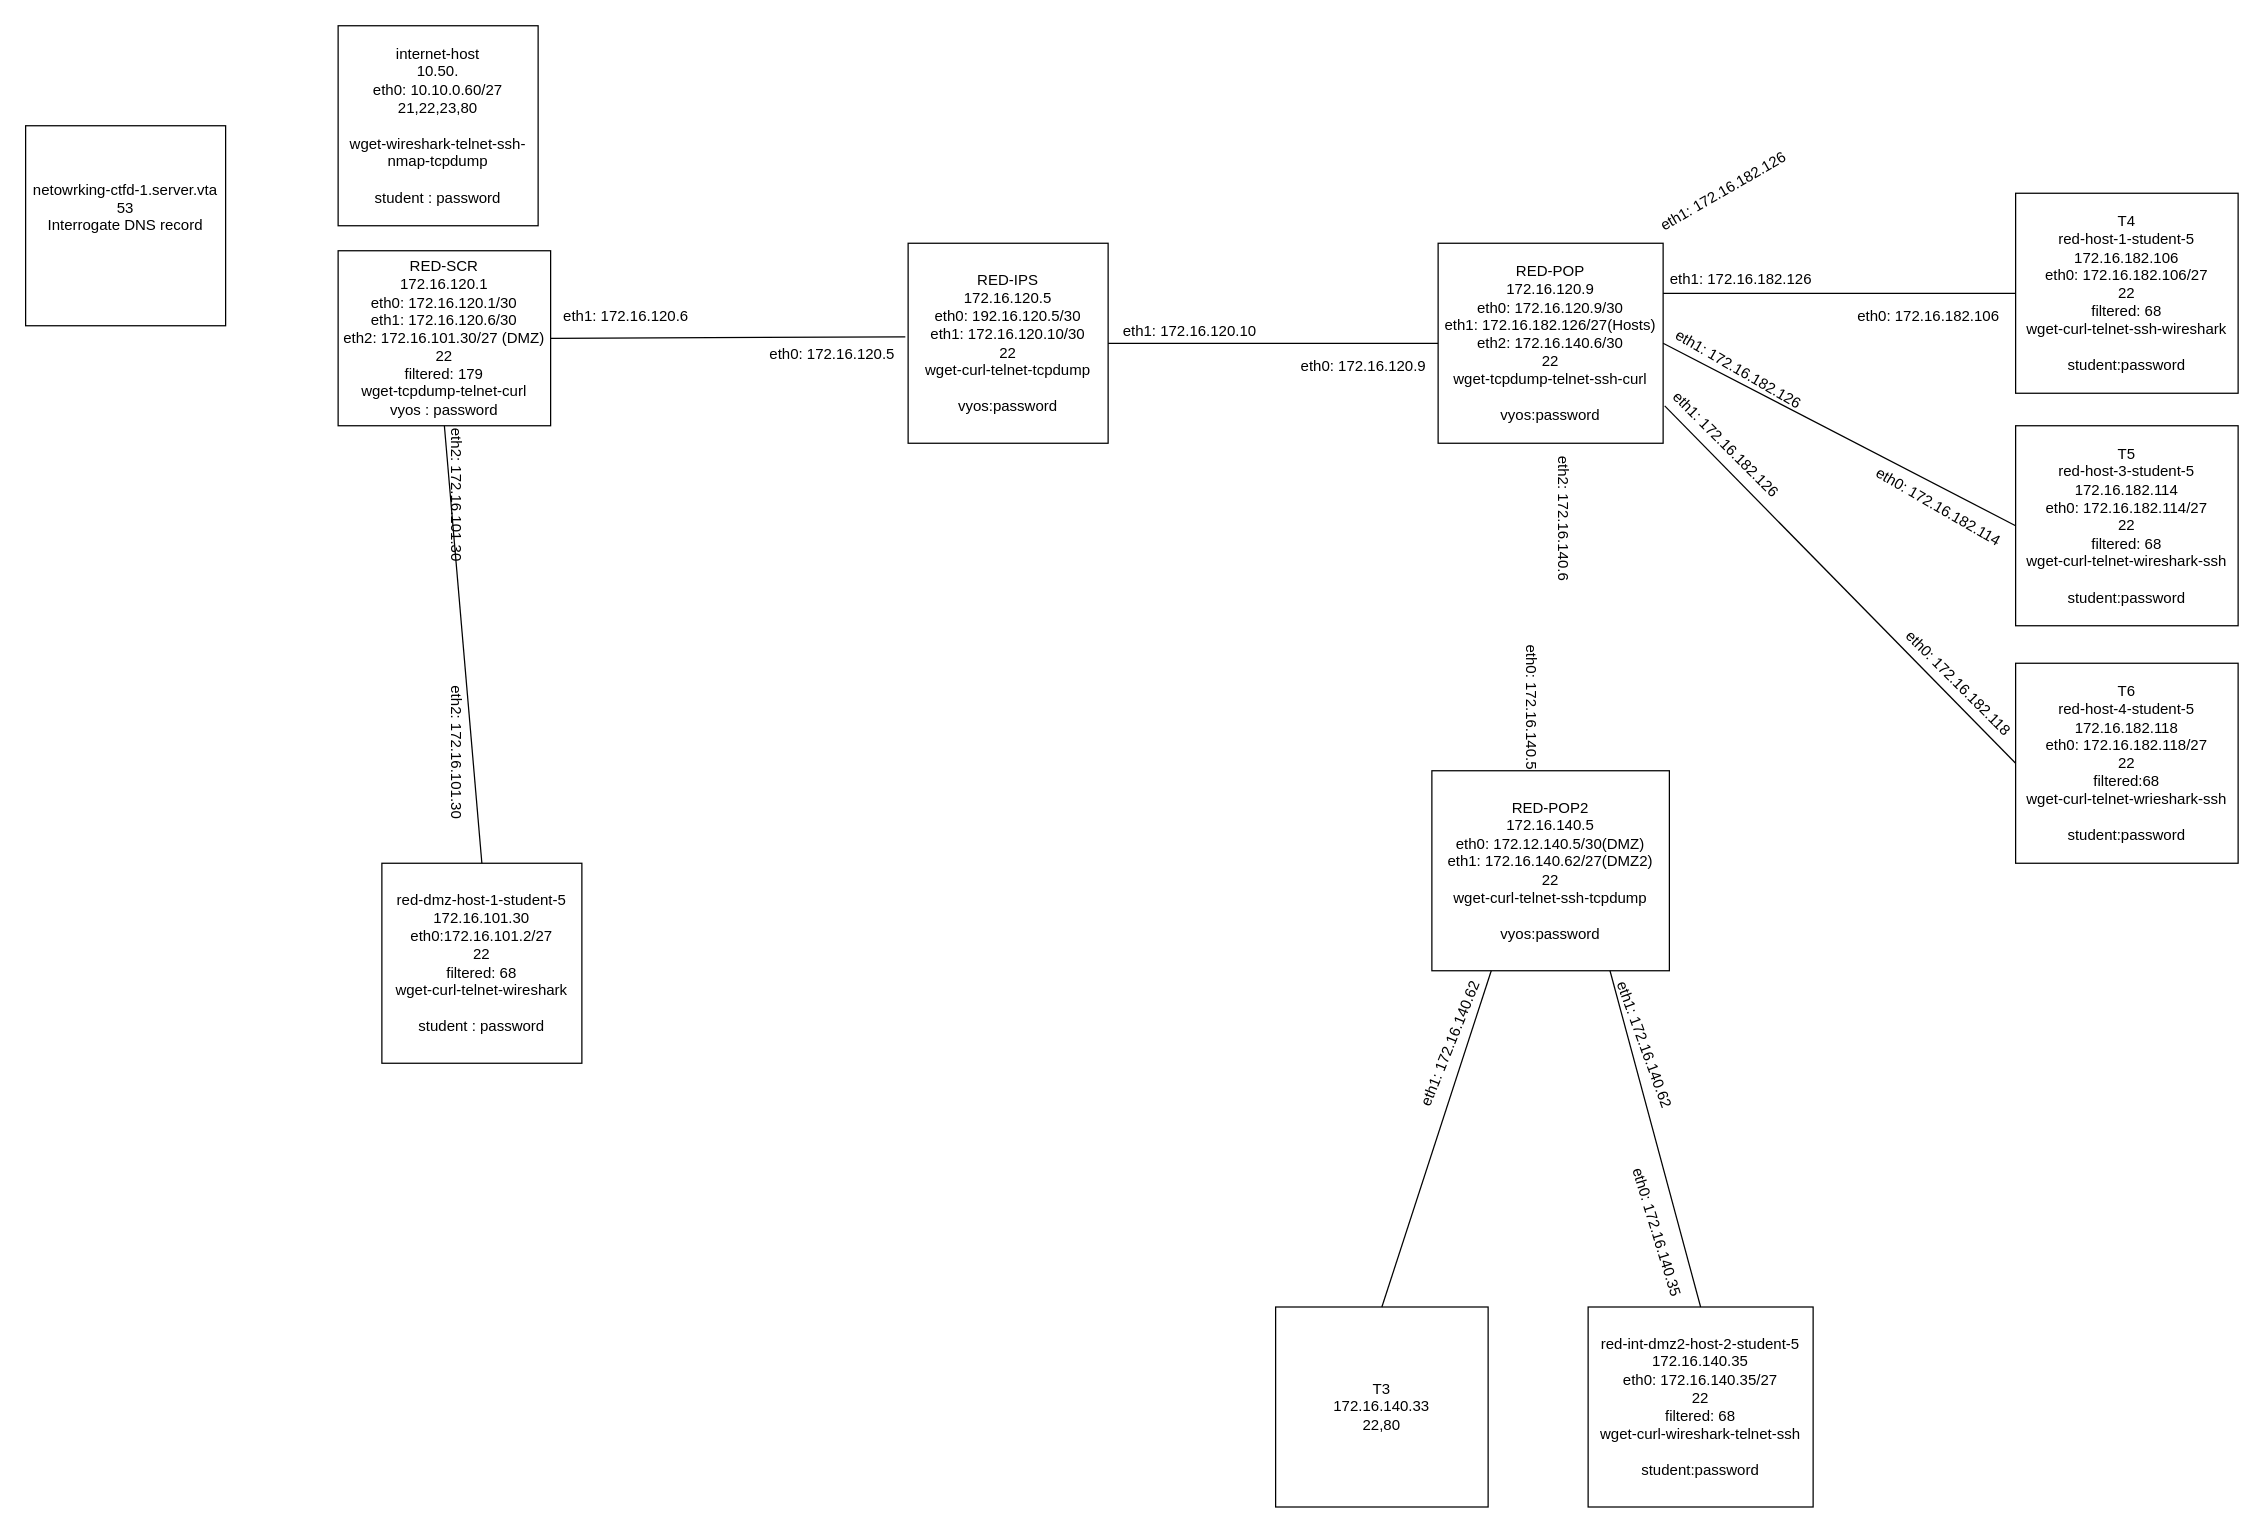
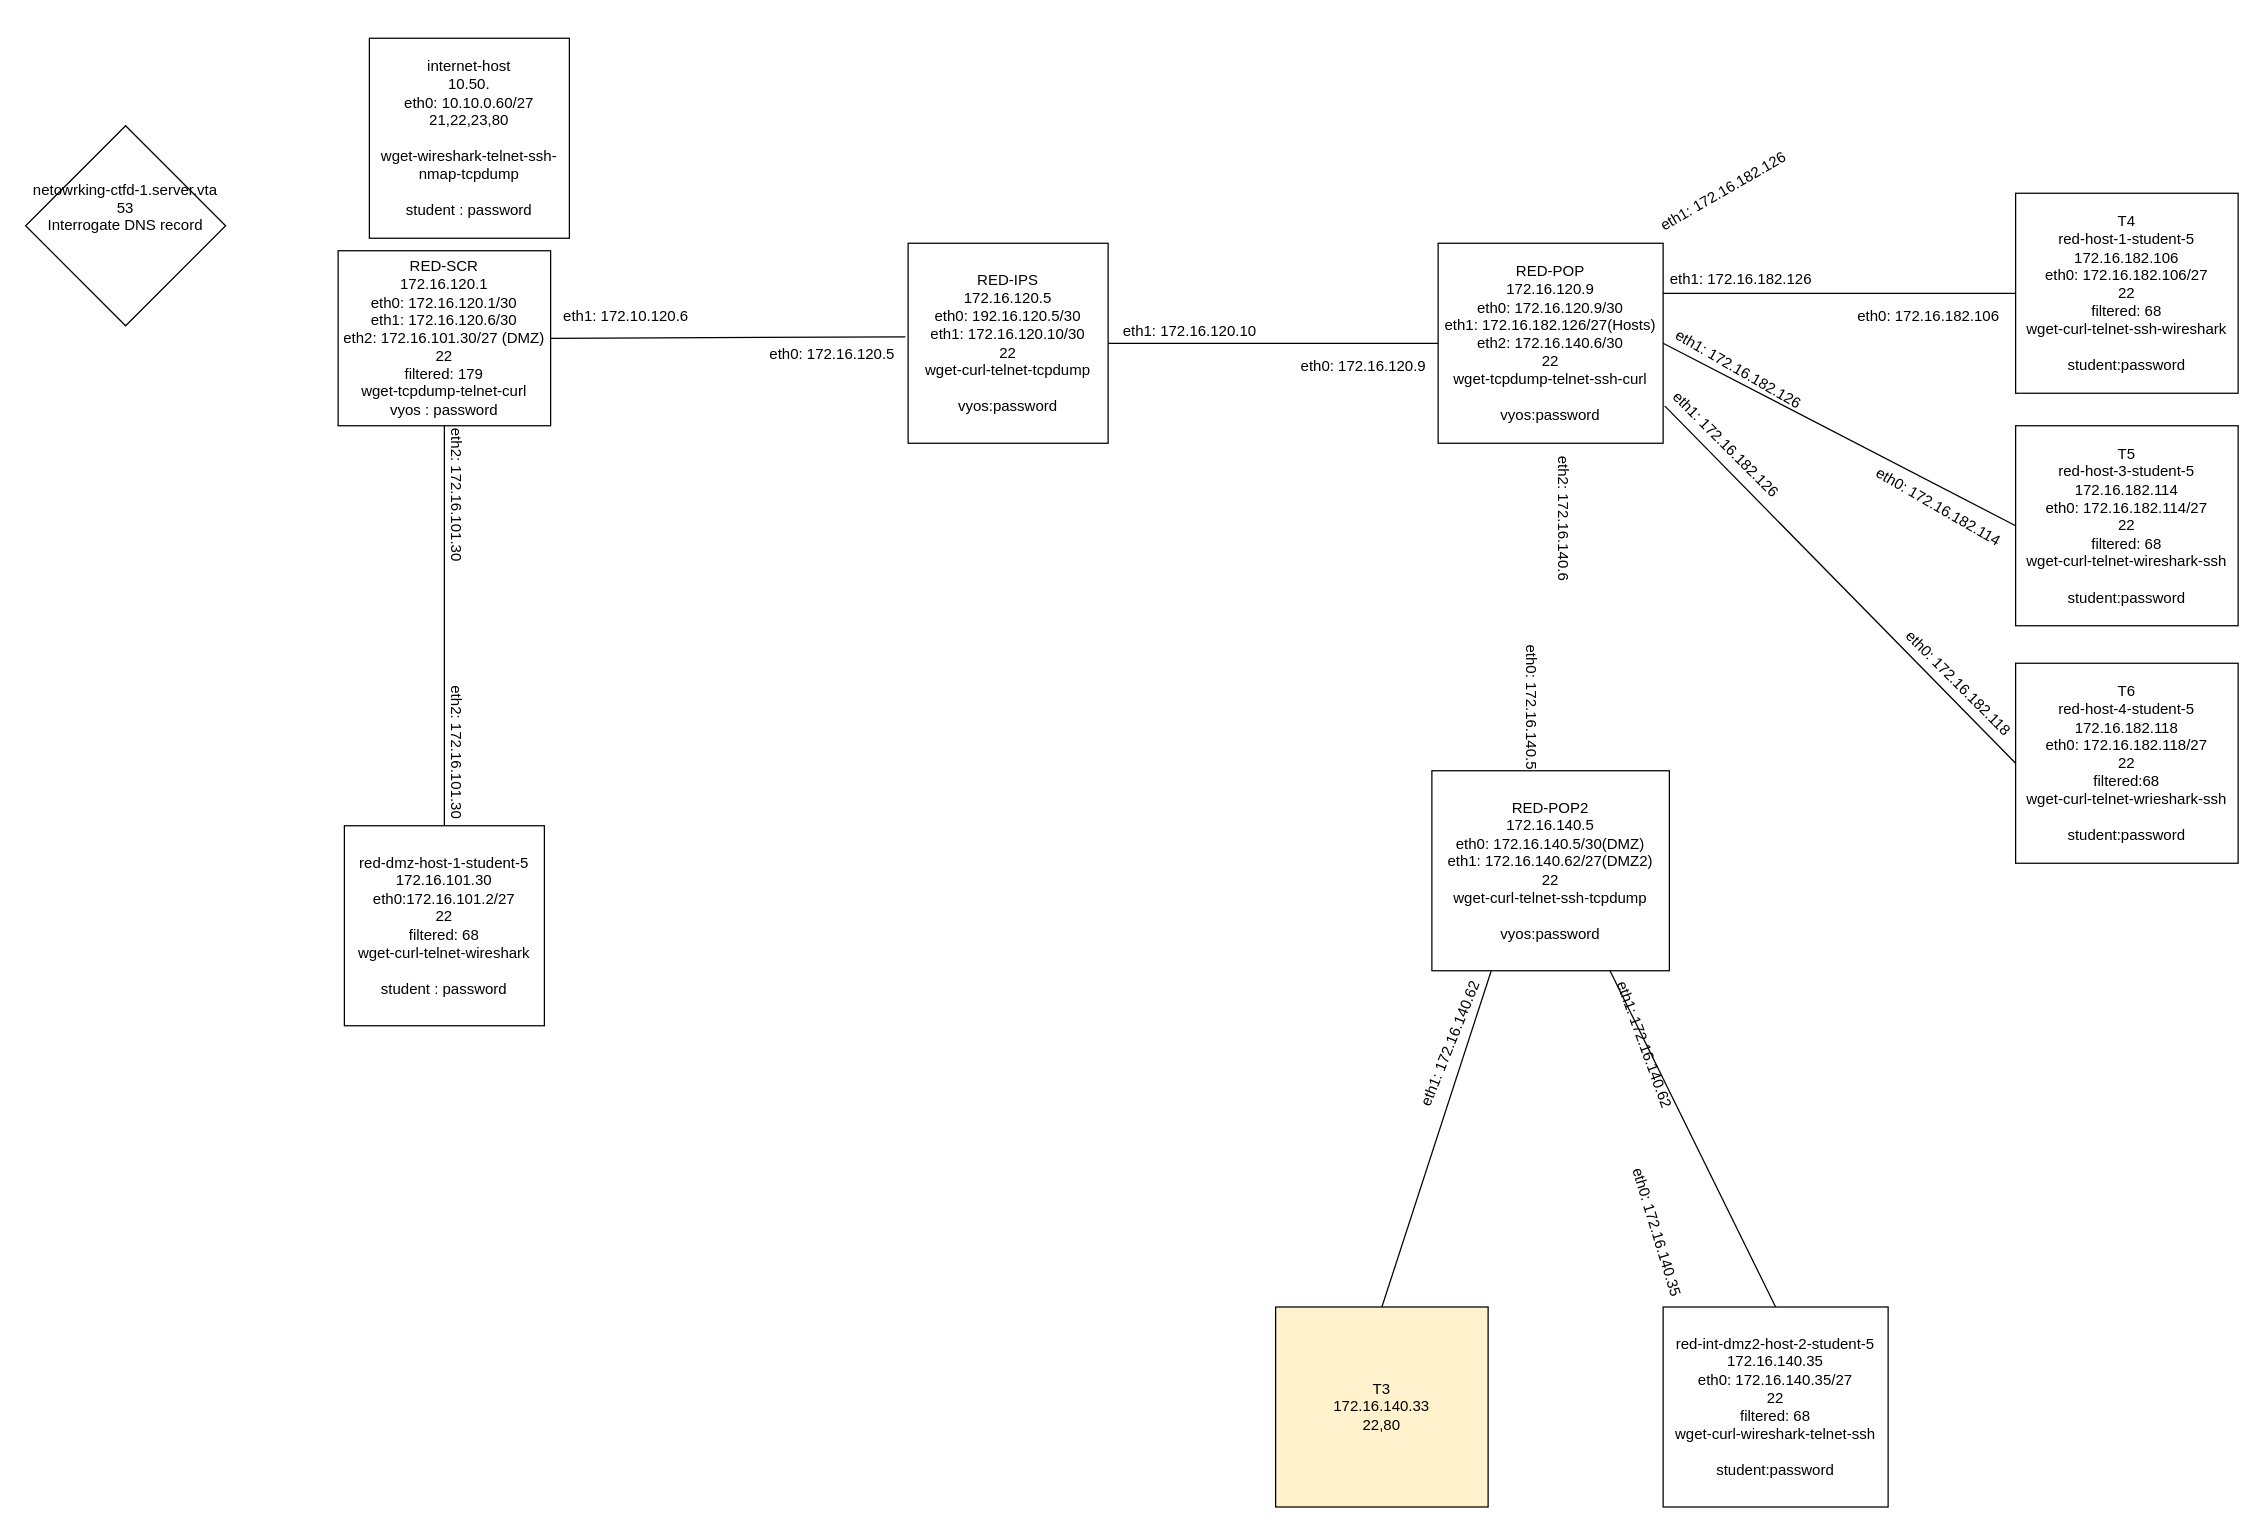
- <mxCell id="2" value="&lt;div&gt;internet-host&lt;br&gt;&lt;/div&gt;&lt;div&gt;10.50.&lt;/div&gt;&lt;div&gt;eth0: 10.10.0.60/27&lt;/div&gt;&lt;div&gt;21,22,23,80&lt;/div&gt;&lt;div&gt;&lt;br&gt;&lt;/div&gt;&lt;div&gt;wget-wireshark-telnet-ssh-nmap-tcpdump&lt;/div&gt;&lt;div&gt;&lt;br&gt;&lt;/div&gt;&lt;div&gt;student : password&lt;br&gt;&lt;/div&gt;" style="rounded=0;whiteSpace=wrap;html=1;movable=1;resizable=1;rotatable=1;deletable=1;editable=1;locked=0;connectable=1;" parent="1" vertex="1"><mxGeometry x="270" y="20" width="160" height="160" as="geometry" /></mxCell>
+ <mxCell id="2" value="&lt;div&gt;internet-host&lt;br&gt;&lt;/div&gt;&lt;div&gt;10.50.&lt;/div&gt;&lt;div&gt;eth0: 10.10.0.60/27&lt;/div&gt;&lt;div&gt;21,22,23,80&lt;/div&gt;&lt;div&gt;&lt;br&gt;&lt;/div&gt;&lt;div&gt;wget-wireshark-telnet-ssh-nmap-tcpdump&lt;/div&gt;&lt;div&gt;&lt;br&gt;&lt;/div&gt;&lt;div&gt;student : password&lt;br&gt;&lt;/div&gt;" style="rounded=0;whiteSpace=wrap;html=1;movable=1;resizable=1;rotatable=1;deletable=1;editable=1;locked=0;connectable=1;" parent="1" vertex="1"><mxGeometry x="295" y="30" width="160" height="160" as="geometry" /></mxCell>
- <mxCell id="3" value="&lt;div&gt;netowrking-ctfd-1.server.vta&lt;/div&gt;&lt;div&gt;53&lt;/div&gt;&lt;div&gt;Interrogate DNS record&lt;/div&gt;&lt;div&gt;&lt;br&gt;&lt;/div&gt;&lt;div&gt;&lt;br&gt;&lt;/div&gt;" style="rounded=0;whiteSpace=wrap;html=1;" parent="1" vertex="1"><mxGeometry x="20" y="100" width="160" height="160" as="geometry" /></mxCell>
+ <mxCell id="3" value="&lt;div&gt;netowrking-ctfd-1.server.vta&lt;/div&gt;&lt;div&gt;53&lt;/div&gt;&lt;div&gt;Interrogate DNS record&lt;/div&gt;&lt;div&gt;&lt;br&gt;&lt;/div&gt;&lt;div&gt;&lt;br&gt;&lt;/div&gt;" style="rhombus;whiteSpace=wrap;html=1;" parent="1" vertex="1"><mxGeometry x="20" y="100" width="160" height="160" as="geometry" /></mxCell>
- <mxCell id="13" value="eth1: 172.16.120.6" style="text;html=1;align=center;verticalAlign=middle;resizable=0;points=[];autosize=1;strokeColor=none;fillColor=none;" parent="1" vertex="1"><mxGeometry x="440" y="238" width="120" height="30" as="geometry" /></mxCell>
+ <mxCell id="13" value="eth1: 172.10.120.6" style="text;html=1;align=center;verticalAlign=middle;resizable=0;points=[];autosize=1;strokeColor=none;fillColor=none;" parent="1" vertex="1"><mxGeometry x="440" y="238" width="120" height="30" as="geometry" /></mxCell>
- <mxCell id="31" value="&lt;div&gt;RED-POP2&lt;/div&gt;&lt;div&gt;172.16.140.5&lt;/div&gt;&lt;div&gt;eth0: 172.12.140.5/30(DMZ)&lt;/div&gt;&lt;div&gt;eth1: 172.16.140.62/27(DMZ2)&lt;br&gt;&lt;/div&gt;&lt;div&gt;22&lt;/div&gt;&lt;div&gt;wget-curl-telnet-ssh-tcpdump&lt;/div&gt;&lt;div&gt;&lt;br&gt;&lt;/div&gt;&lt;div&gt;vyos:password&lt;br&gt;&lt;/div&gt;" style="rounded=0;whiteSpace=wrap;html=1;" parent="1" vertex="1"><mxGeometry x="1145" y="616" width="190" height="160" as="geometry" /></mxCell>
+ <mxCell id="31" value="&lt;div&gt;RED-POP2&lt;/div&gt;&lt;div&gt;172.16.140.5&lt;/div&gt;&lt;div&gt;eth0: 172.16.140.5/30(DMZ)&lt;/div&gt;&lt;div&gt;eth1: 172.16.140.62/27(DMZ2)&lt;br&gt;&lt;/div&gt;&lt;div&gt;22&lt;/div&gt;&lt;div&gt;wget-curl-telnet-ssh-tcpdump&lt;/div&gt;&lt;div&gt;&lt;br&gt;&lt;/div&gt;&lt;div&gt;vyos:password&lt;br&gt;&lt;/div&gt;" style="rounded=0;whiteSpace=wrap;html=1;" parent="1" vertex="1"><mxGeometry x="1145" y="616" width="190" height="160" as="geometry" /></mxCell>
- <mxCell id="10" value="&lt;div&gt;red-dmz-host-1-student-5&lt;/div&gt;&lt;div&gt;172.16.101.30&lt;/div&gt;&lt;div&gt;eth0:172.16.101.2/27&lt;br&gt;&lt;/div&gt;&lt;div&gt;22&lt;/div&gt;&lt;div&gt;filtered: 68&lt;br&gt;&lt;/div&gt;&lt;div&gt;wget-curl-telnet-wireshark&lt;/div&gt;&lt;div&gt;&lt;br&gt;&lt;/div&gt;&lt;div&gt;student : password&lt;br&gt;&lt;/div&gt;" style="rounded=0;whiteSpace=wrap;html=1;" parent="1" vertex="1"><mxGeometry x="305" y="690" width="160" height="160" as="geometry" /></mxCell>
+ <mxCell id="10" value="&lt;div&gt;red-dmz-host-1-student-5&lt;/div&gt;&lt;div&gt;172.16.101.30&lt;/div&gt;&lt;div&gt;eth0:172.16.101.2/27&lt;br&gt;&lt;/div&gt;&lt;div&gt;22&lt;/div&gt;&lt;div&gt;filtered: 68&lt;br&gt;&lt;/div&gt;&lt;div&gt;wget-curl-telnet-wireshark&lt;/div&gt;&lt;div&gt;&lt;br&gt;&lt;/div&gt;&lt;div&gt;student : password&lt;br&gt;&lt;/div&gt;" style="rounded=0;whiteSpace=wrap;html=1;" parent="1" vertex="1"><mxGeometry x="275" y="660" width="160" height="160" as="geometry" /></mxCell>
- <mxCell id="5" value="&lt;div&gt;T3&lt;/div&gt;&lt;div&gt;172.16.140.33&lt;/div&gt;&lt;div&gt;22,80&lt;br&gt;&lt;/div&gt;" style="rounded=0;whiteSpace=wrap;html=1;" parent="1" vertex="1"><mxGeometry x="1020" y="1045" width="170" height="160" as="geometry" /></mxCell>
+ <mxCell id="5" value="&lt;div&gt;T3&lt;/div&gt;&lt;div&gt;172.16.140.33&lt;/div&gt;&lt;div&gt;22,80&lt;br&gt;&lt;/div&gt;" style="rounded=0;whiteSpace=wrap;html=1;fillColor=#fff2cc;" parent="1" vertex="1"><mxGeometry x="1020" y="1045" width="170" height="160" as="geometry" /></mxCell>
- <mxCell id="9" value="&lt;div&gt;red-int-dmz2-host-2-student-5&lt;br&gt;&lt;/div&gt;&lt;div&gt;172.16.140.35&lt;/div&gt;&lt;div&gt;eth0: 172.16.140.35/27&lt;br&gt;&lt;/div&gt;&lt;div&gt;22&lt;/div&gt;&lt;div&gt;filtered: 68&lt;/div&gt;&lt;div&gt;wget-curl-wireshark-telnet-ssh&lt;/div&gt;&lt;div&gt;&lt;br&gt;&lt;/div&gt;&lt;div&gt;student:password&lt;br&gt;&lt;/div&gt;" style="rounded=0;whiteSpace=wrap;html=1;" parent="1" vertex="1"><mxGeometry x="1270" y="1045" width="180" height="160" as="geometry" /></mxCell>
+ <mxCell id="9" value="&lt;div&gt;red-int-dmz2-host-2-student-5&lt;br&gt;&lt;/div&gt;&lt;div&gt;172.16.140.35&lt;/div&gt;&lt;div&gt;eth0: 172.16.140.35/27&lt;br&gt;&lt;/div&gt;&lt;div&gt;22&lt;/div&gt;&lt;div&gt;filtered: 68&lt;/div&gt;&lt;div&gt;wget-curl-wireshark-telnet-ssh&lt;/div&gt;&lt;div&gt;&lt;br&gt;&lt;/div&gt;&lt;div&gt;student:password&lt;br&gt;&lt;/div&gt;" style="rounded=0;whiteSpace=wrap;html=1;" parent="1" vertex="1"><mxGeometry x="1330" y="1045" width="180" height="160" as="geometry" /></mxCell>
